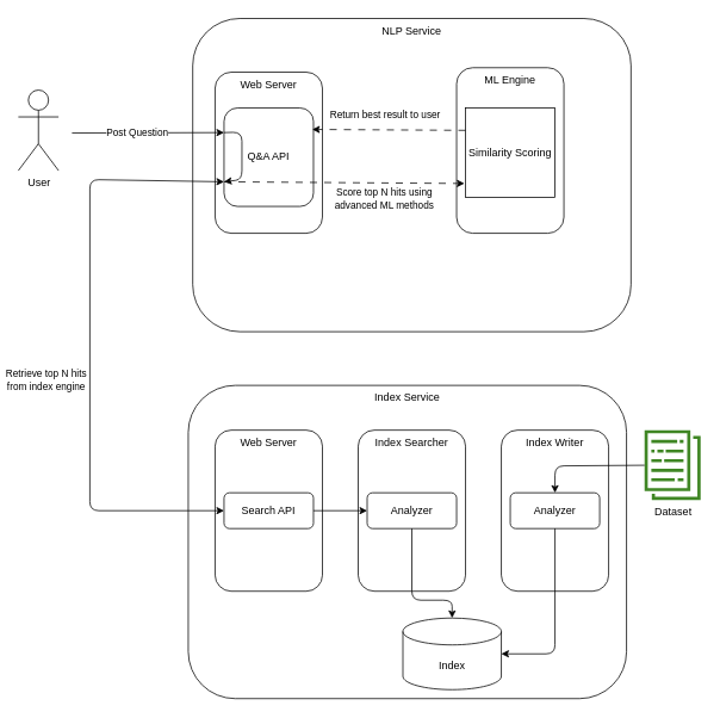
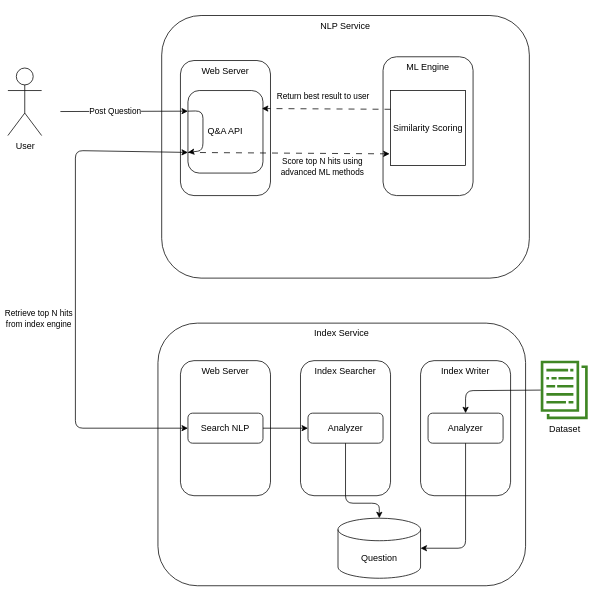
- <mxCell id="16" value="&lt;font color=&quot;#000000&quot;&gt;User&lt;/font&gt;" style="shape=umlActor;verticalLabelPosition=bottom;verticalAlign=top;html=1;outlineConnect=0;fontColor=#F0F0F0;" parent="1" vertex="1"><mxGeometry x="20" y="100" width="45" height="90" as="geometry" /></mxCell>
+ <mxCell id="16" value="&lt;font color=&quot;#000000&quot;&gt;User&lt;/font&gt;" style="shape=umlActor;verticalLabelPosition=bottom;verticalAlign=top;html=1;outlineConnect=0;fontColor=#F0F0F0;" parent="1" vertex="1"><mxGeometry x="10" y="90" width="45" height="90" as="geometry" /></mxCell>
- <mxCell id="12" value="Search API" style="rounded=1;whiteSpace=wrap;html=1;verticalAlign=middle;" parent="1" vertex="1"><mxGeometry x="250" y="550" width="100" height="40" as="geometry" /></mxCell>
+ <mxCell id="12" value="Search NLP" style="rounded=1;whiteSpace=wrap;html=1;verticalAlign=middle;" parent="1" vertex="1"><mxGeometry x="250" y="550" width="100" height="40" as="geometry" /></mxCell>
- <mxCell id="3" value="Index" style="shape=cylinder3;whiteSpace=wrap;html=1;boundedLbl=1;backgroundOutline=1;size=15;" parent="1" vertex="1"><mxGeometry x="450" y="690" width="110" height="80" as="geometry" /></mxCell>
+ <mxCell id="3" value="Question" style="shape=cylinder3;whiteSpace=wrap;html=1;boundedLbl=1;backgroundOutline=1;size=15;" parent="1" vertex="1"><mxGeometry x="450" y="690" width="110" height="80" as="geometry" /></mxCell>
